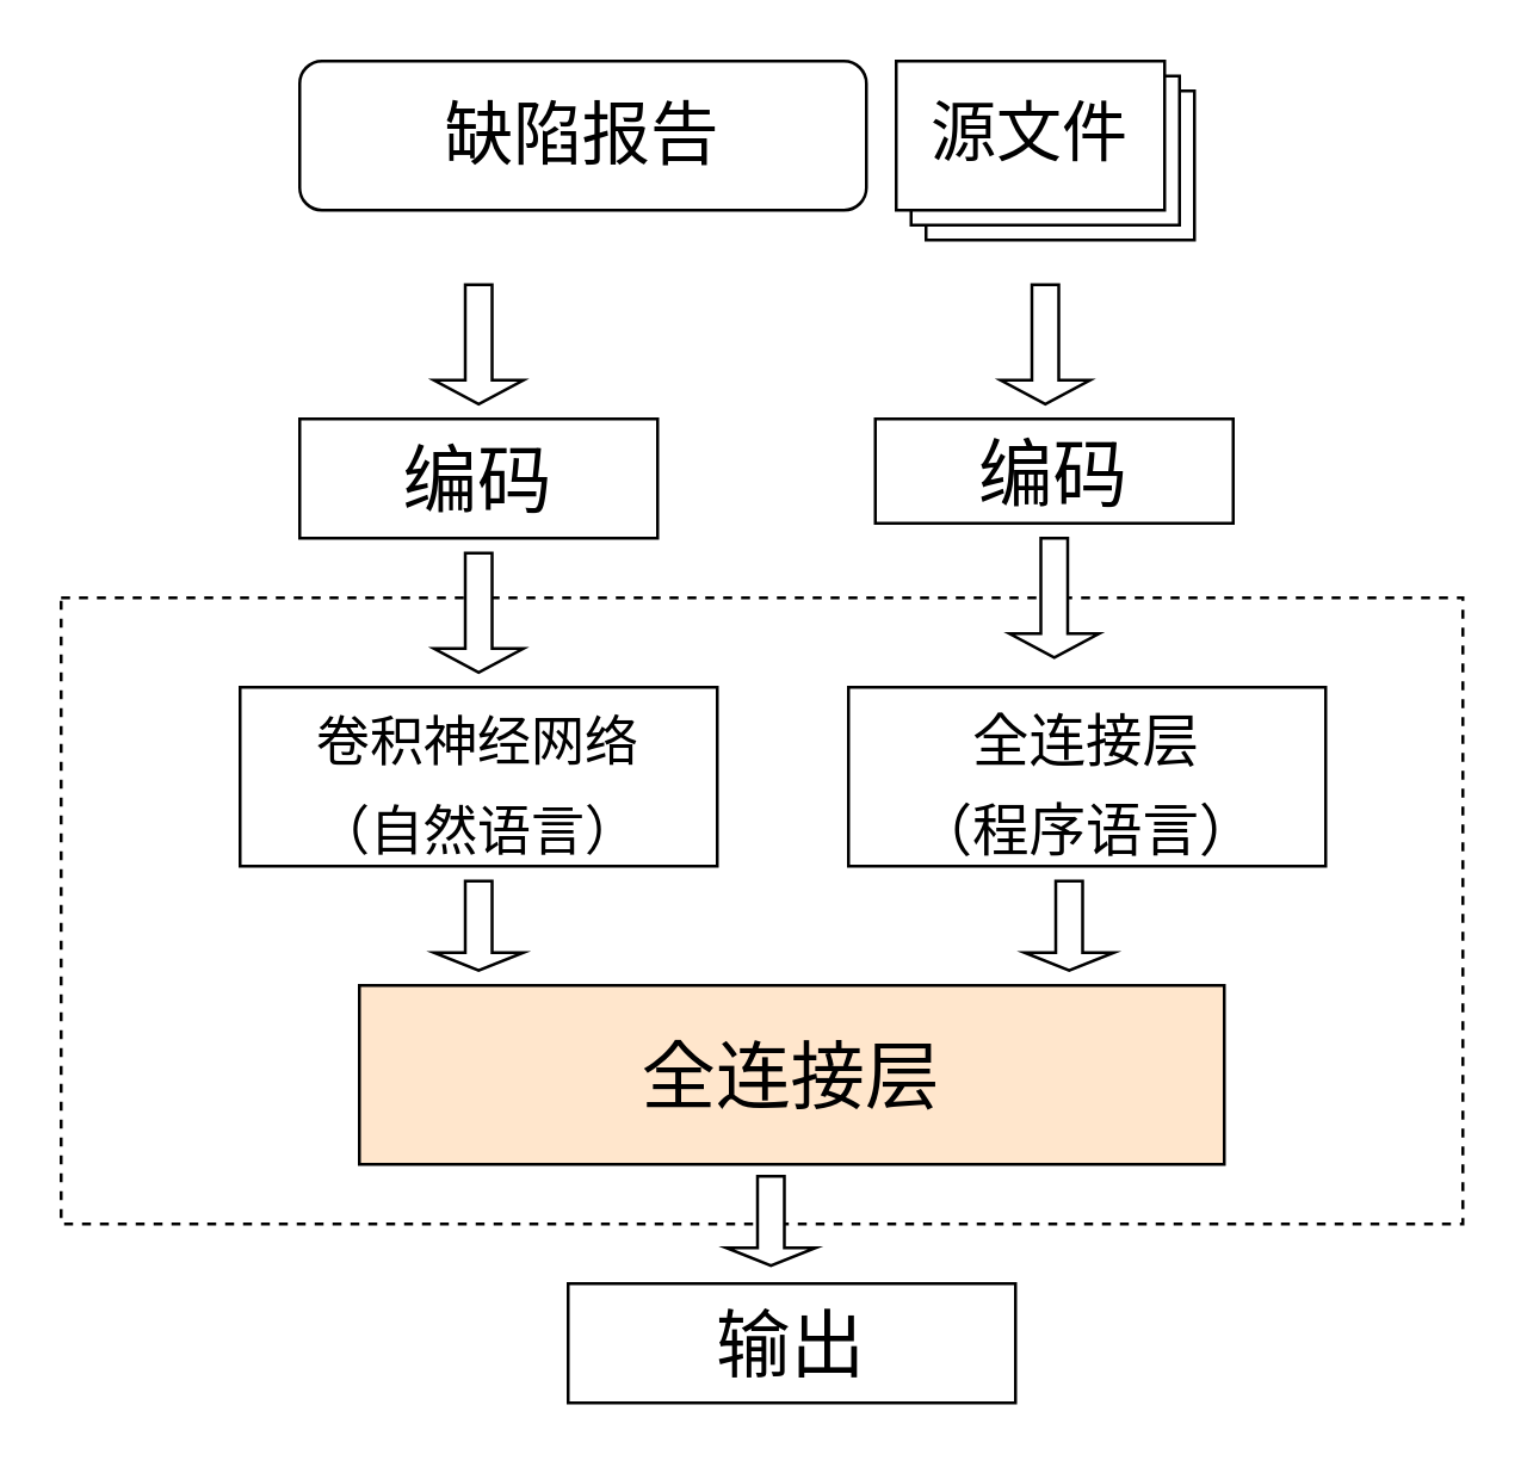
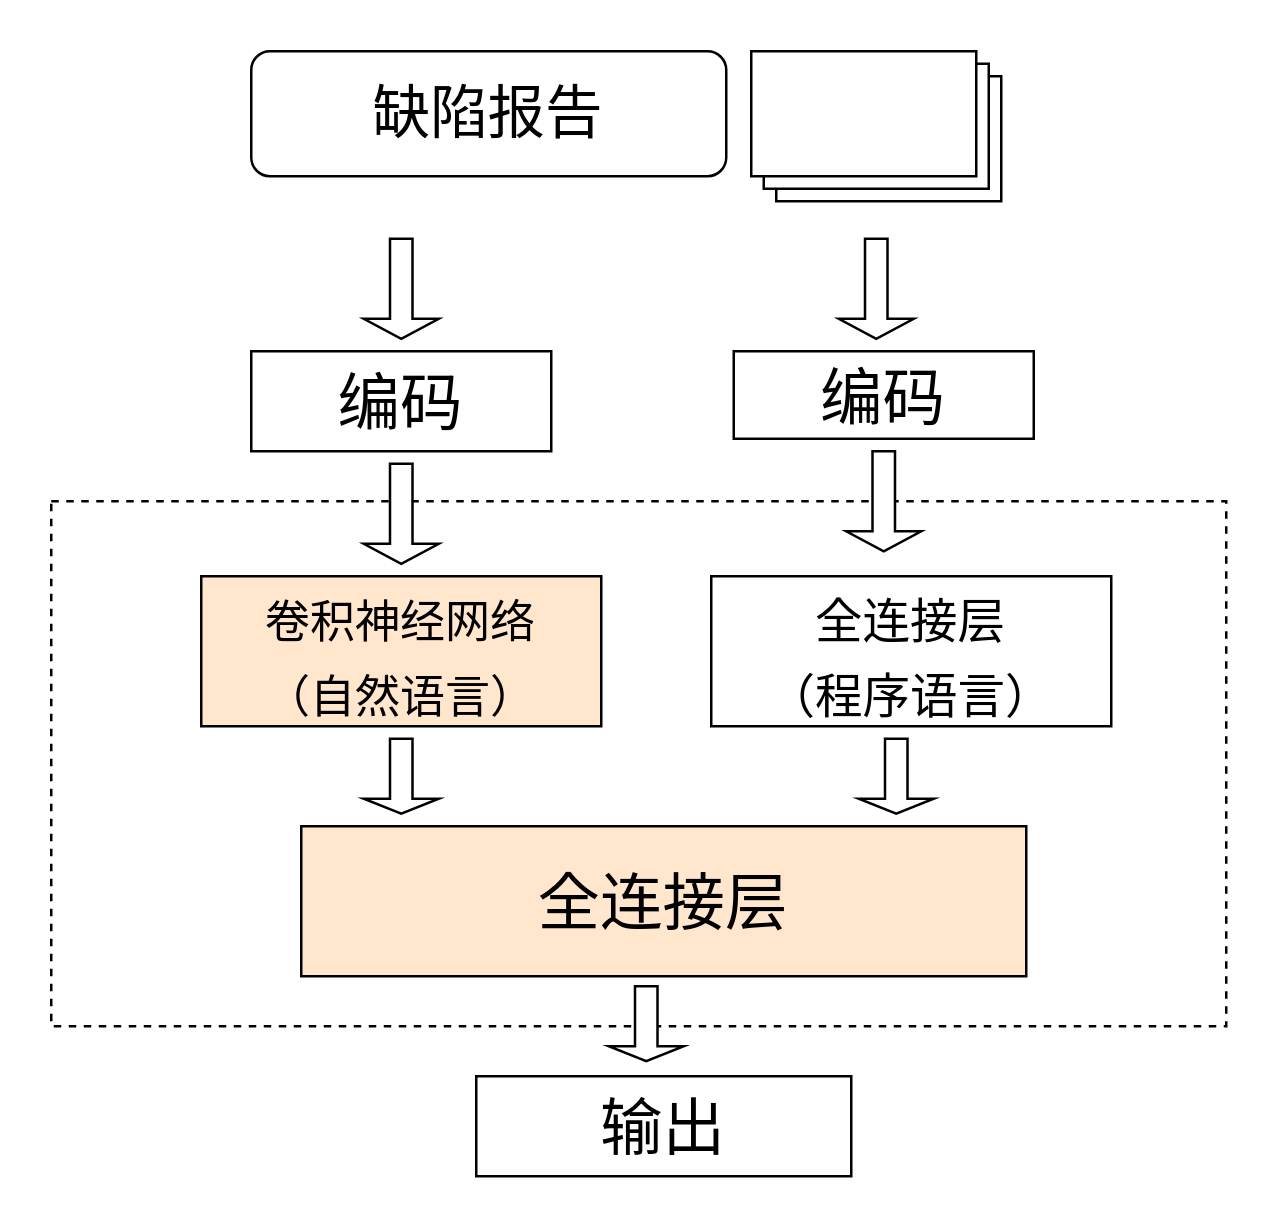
- <mxCell id="5" value="&lt;font style=&quot;font-size: 22px&quot;&gt;源文件&lt;/font&gt;" style="text;html=1;strokeColor=none;fillColor=none;align=center;verticalAlign=middle;whiteSpace=wrap;rounded=0;" vertex="1" parent="1"><mxGeometry x="310" y="30" width="70" height="30" as="geometry" /></mxCell>
- <mxCell id="10" value="&lt;font style=&quot;font-size: 18px&quot;&gt;卷积神经网络&lt;br&gt;（自然语言）&lt;/font&gt;" style="rounded=0;whiteSpace=wrap;html=1;fontSize=25;" vertex="1" parent="1"><mxGeometry x="80" y="230" width="160" height="60" as="geometry" /></mxCell>
+ <mxCell id="10" value="&lt;font style=&quot;font-size: 18px&quot;&gt;卷积神经网络&lt;br&gt;（自然语言）&lt;/font&gt;" style="rounded=0;whiteSpace=wrap;html=1;fontSize=25;fillColor=#ffe6cc;" vertex="1" parent="1"><mxGeometry x="80" y="230" width="160" height="60" as="geometry" /></mxCell>
